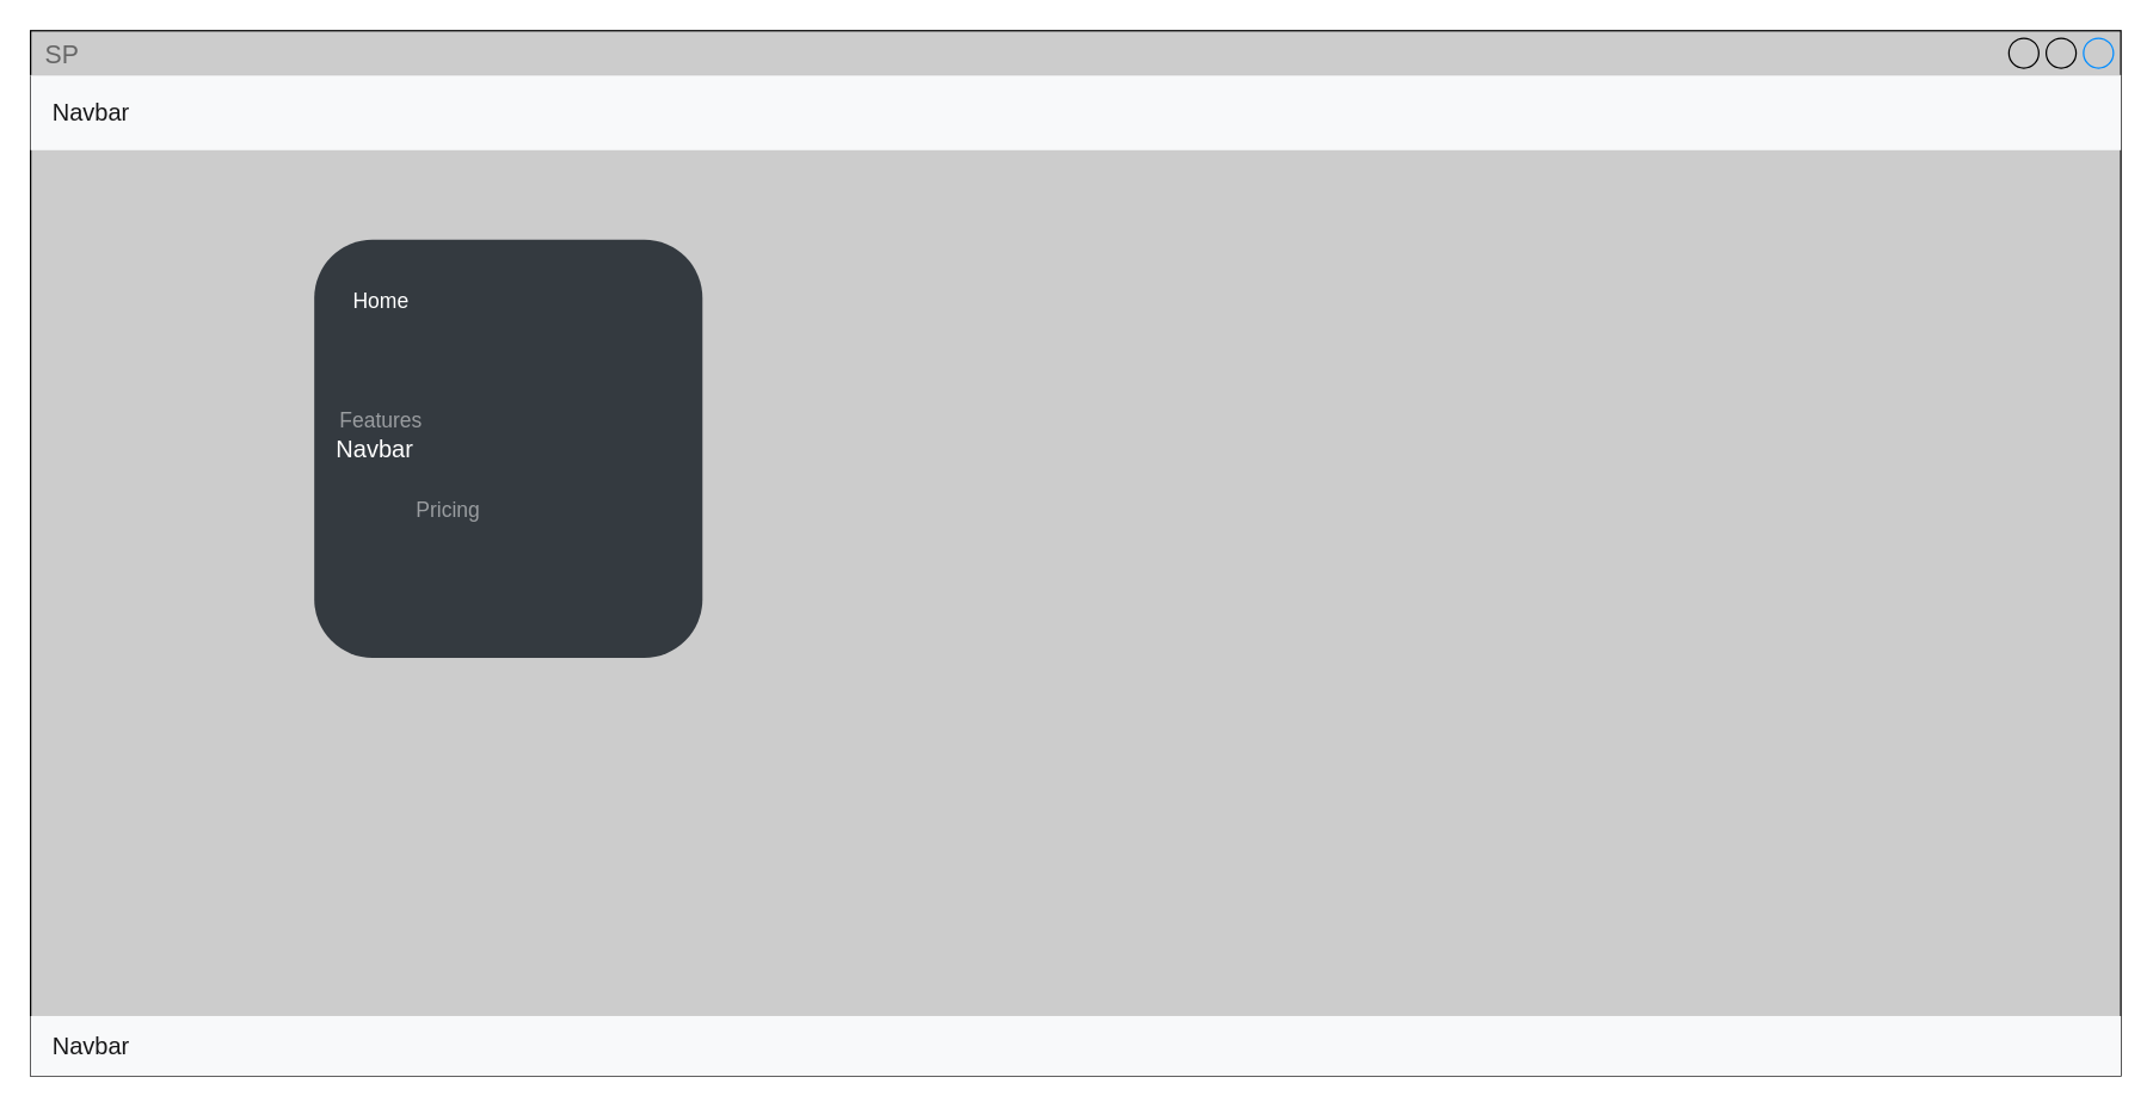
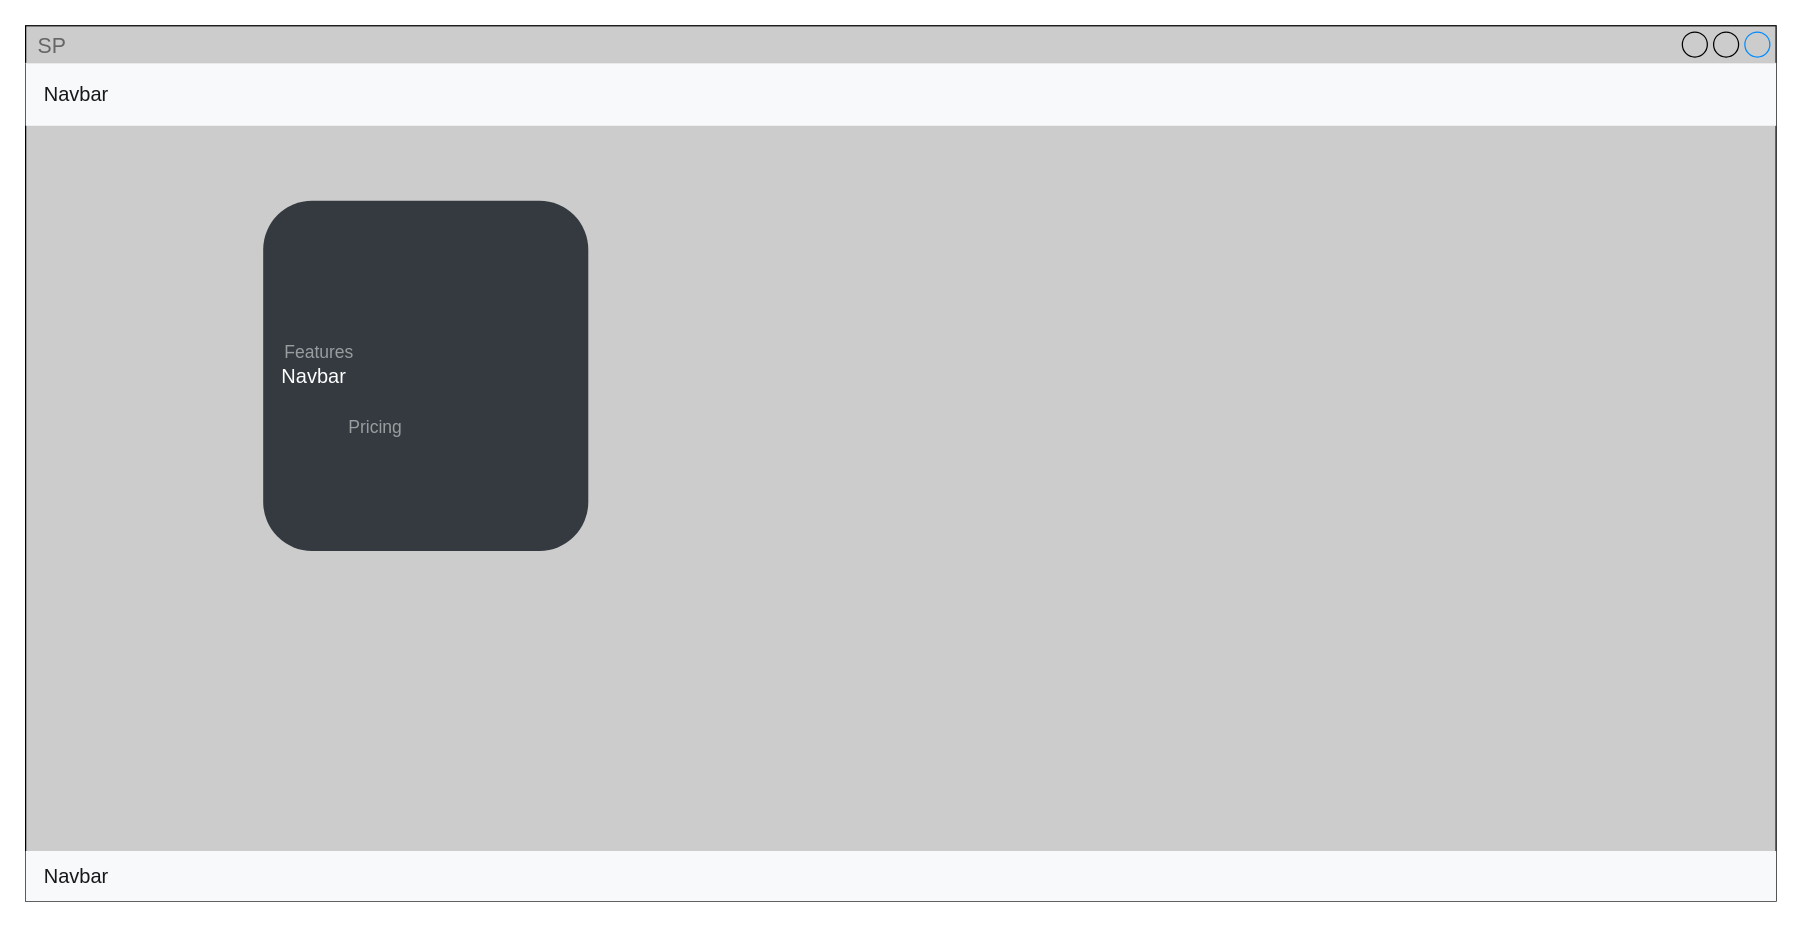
- <mxCell id="7" value="Home" style="fillColor=none;strokeColor=none;fontSize=14;fontColor=#ffffff;align=center;" vertex="1" parent="5"><mxGeometry y="10" width="70" height="40" as="geometry"><mxPoint x="10" y="10" as="offset" /></mxGeometry></mxCell>
